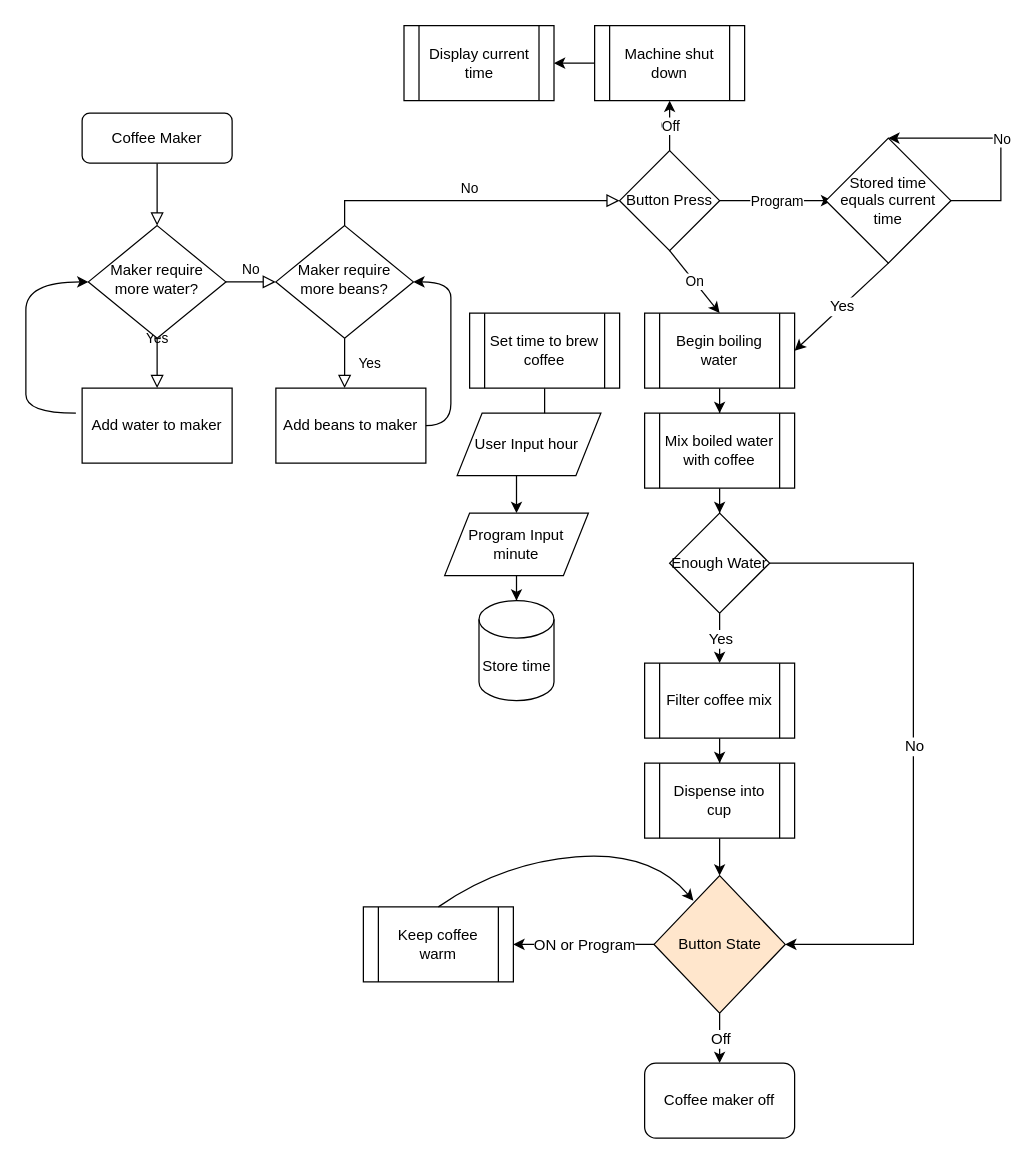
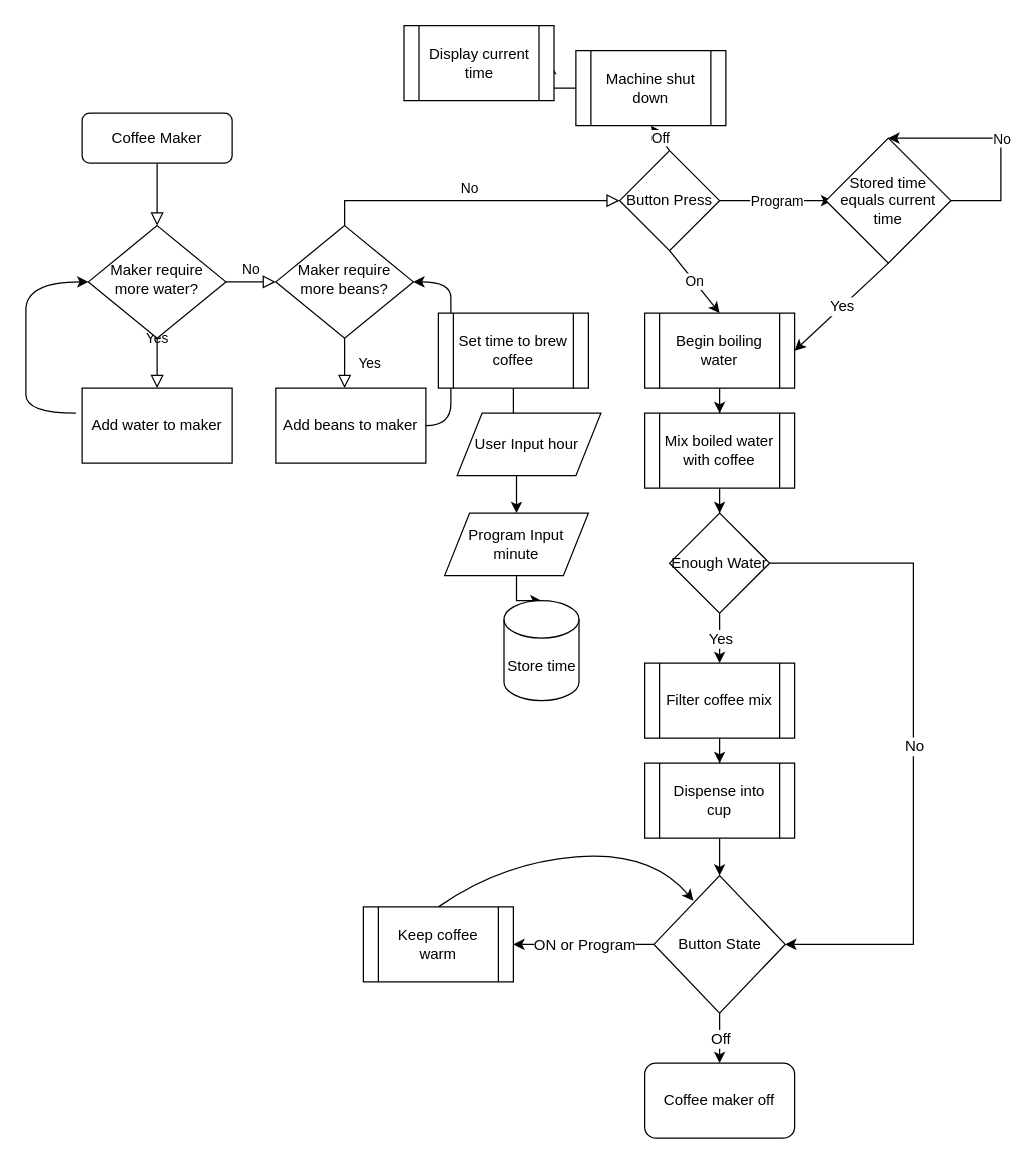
- <mxCell id="28" value="Machine shut down" style="shape=process;whiteSpace=wrap;html=1;backgroundOutline=1;" vertex="1" parent="1"><mxGeometry x="475" y="20" width="120" height="60" as="geometry" /></mxCell>
+ <mxCell id="28" value="Machine shut down" style="shape=process;whiteSpace=wrap;html=1;backgroundOutline=1;" vertex="1" parent="1"><mxGeometry x="460" y="40" width="120" height="60" as="geometry" /></mxCell>
- <mxCell id="33" value="Set time to brew coffee" style="shape=process;whiteSpace=wrap;html=1;backgroundOutline=1;" vertex="1" parent="1"><mxGeometry x="375" y="250" width="120" height="60" as="geometry" /></mxCell>
+ <mxCell id="33" value="Set time to brew coffee" style="shape=process;whiteSpace=wrap;html=1;backgroundOutline=1;" vertex="1" parent="1"><mxGeometry x="350" y="250" width="120" height="60" as="geometry" /></mxCell>
- <mxCell id="37" value="Store time" style="shape=cylinder3;whiteSpace=wrap;html=1;boundedLbl=1;backgroundOutline=1;size=15;" vertex="1" parent="1"><mxGeometry x="382.5" y="480" width="60" height="80" as="geometry" /></mxCell>
+ <mxCell id="37" value="Store time" style="shape=cylinder3;whiteSpace=wrap;html=1;boundedLbl=1;backgroundOutline=1;size=15;" vertex="1" parent="1"><mxGeometry x="402.5" y="480" width="60" height="80" as="geometry" /></mxCell>
- <mxCell id="44" value="Button State" style="rhombus;whiteSpace=wrap;html=1;fontSize=12;fillColor=#ffe6cc;" vertex="1" parent="1"><mxGeometry x="522.5" y="700" width="105" height="110" as="geometry" /></mxCell>
+ <mxCell id="44" value="Button State" style="rhombus;whiteSpace=wrap;html=1;fontSize=12;" vertex="1" parent="1"><mxGeometry x="522.5" y="700" width="105" height="110" as="geometry" /></mxCell>
